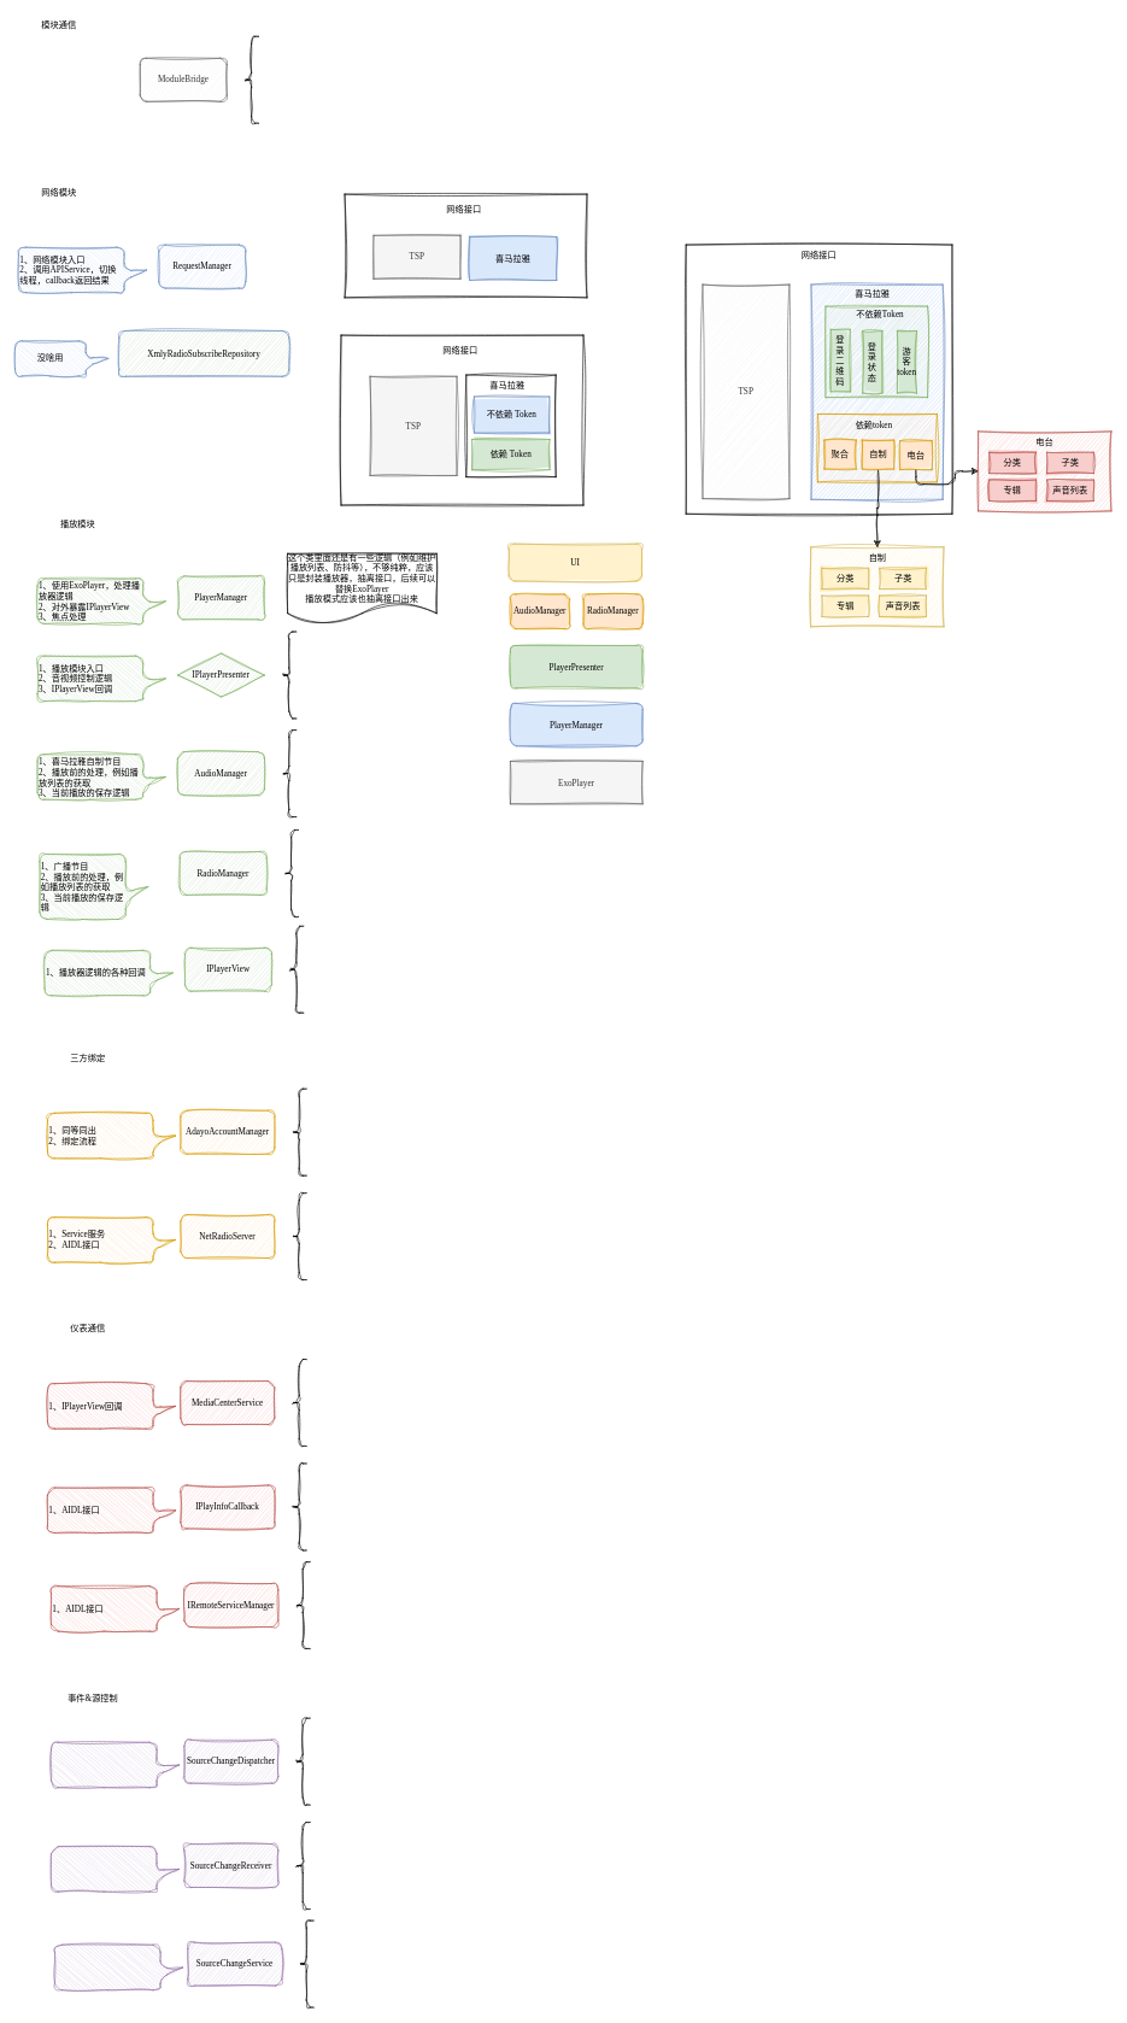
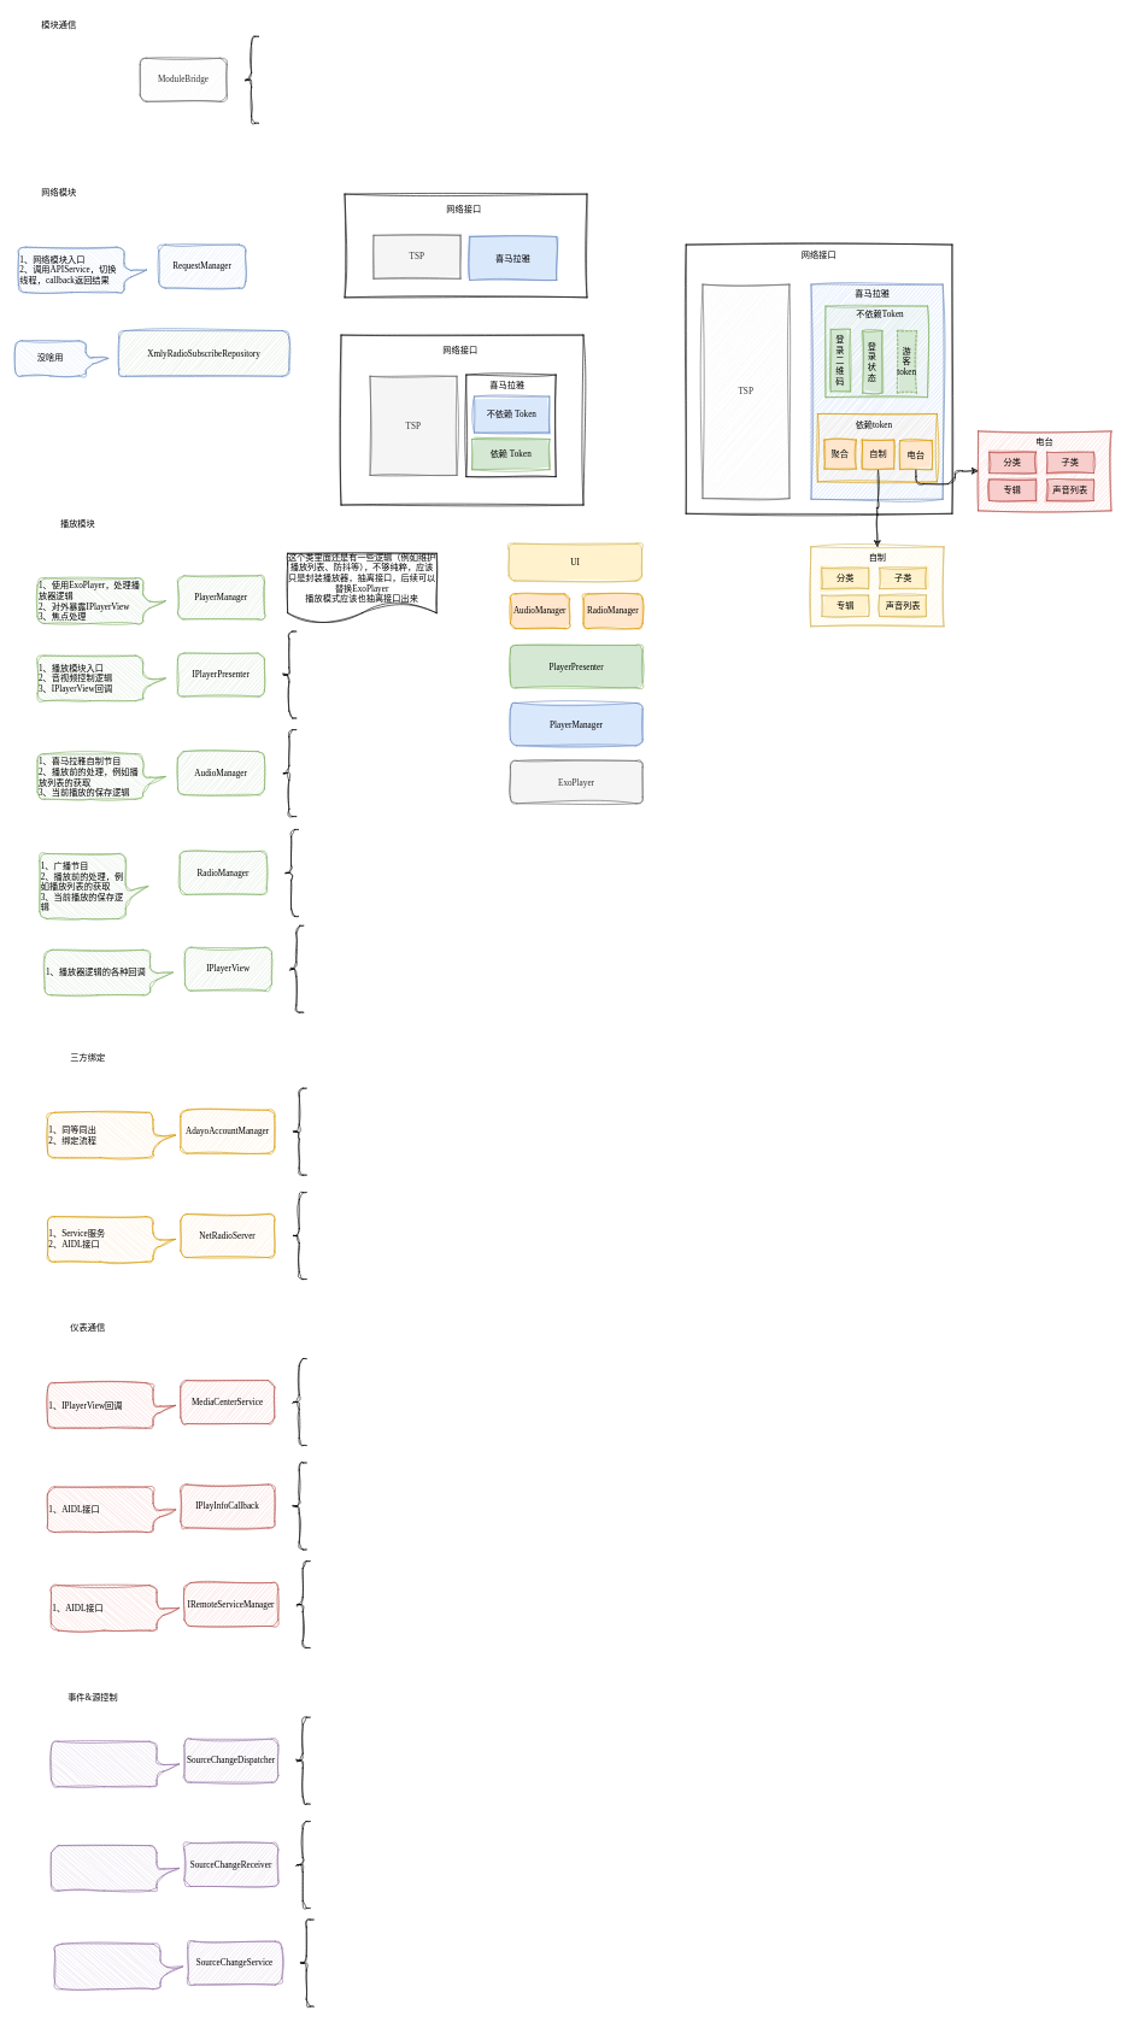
- <mxCell id="81" value="游&lt;div&gt;客token&lt;/div&gt;" style="rounded=0;whiteSpace=wrap;html=1;sketch=1;jiggle=2;curveFitting=1;strokeColor=#82b366;align=center;verticalAlign=middle;fontFamily=Comic Sans MS;fontSize=12;fillColor=#d5e8d4;fillStyle=solid;" parent="1" vertex="1"><mxGeometry x="1240" y="457" width="27" height="86" as="geometry" /></mxCell>
+ <mxCell id="81" value="游&lt;div&gt;客token&lt;/div&gt;" style="rounded=0;whiteSpace=wrap;html=1;sketch=1;jiggle=2;curveFitting=1;strokeColor=#82b366;align=center;verticalAlign=middle;fontFamily=Comic Sans MS;fontSize=12;fillColor=#d5e8d4;fillStyle=solid;dashed=1;" parent="1" vertex="1"><mxGeometry x="1240" y="457" width="27" height="86" as="geometry" /></mxCell>
- <mxCell id="17" value="IPlayerPresenter" style="rhombus;whiteSpace=wrap;html=1;sketch=1;curveFitting=1;jiggle=2;fontFamily=Comic Sans MS;fillColor=#d5e8d4;strokeColor=#82b366;" parent="1" vertex="1"><mxGeometry x="245" y="903" width="120" height="60" as="geometry" /></mxCell>
+ <mxCell id="17" value="IPlayerPresenter" style="rounded=1;whiteSpace=wrap;html=1;sketch=1;curveFitting=1;jiggle=2;fontFamily=Comic Sans MS;fillColor=#d5e8d4;strokeColor=#82b366;" parent="1" vertex="1"><mxGeometry x="245" y="903" width="120" height="60" as="geometry" /></mxCell>
- <mxCell id="35" value="ExoPlayer" style="whiteSpace=wrap;html=1;sketch=1;jiggle=2;curveFitting=1;strokeColor=#666666;align=center;verticalAlign=middle;fontFamily=Comic Sans MS;fontSize=12;fontColor=#333333;fillColor=#f5f5f5;fillStyle=solid;rounded=0;" parent="1" vertex="1"><mxGeometry x="705" y="1052" width="183" height="59" as="geometry" /></mxCell>
+ <mxCell id="35" value="ExoPlayer" style="rounded=1;whiteSpace=wrap;html=1;sketch=1;jiggle=2;curveFitting=1;strokeColor=#666666;align=center;verticalAlign=middle;fontFamily=Comic Sans MS;fontSize=12;fontColor=#333333;fillColor=#f5f5f5;fillStyle=solid;" parent="1" vertex="1"><mxGeometry x="705" y="1052" width="183" height="59" as="geometry" /></mxCell>
